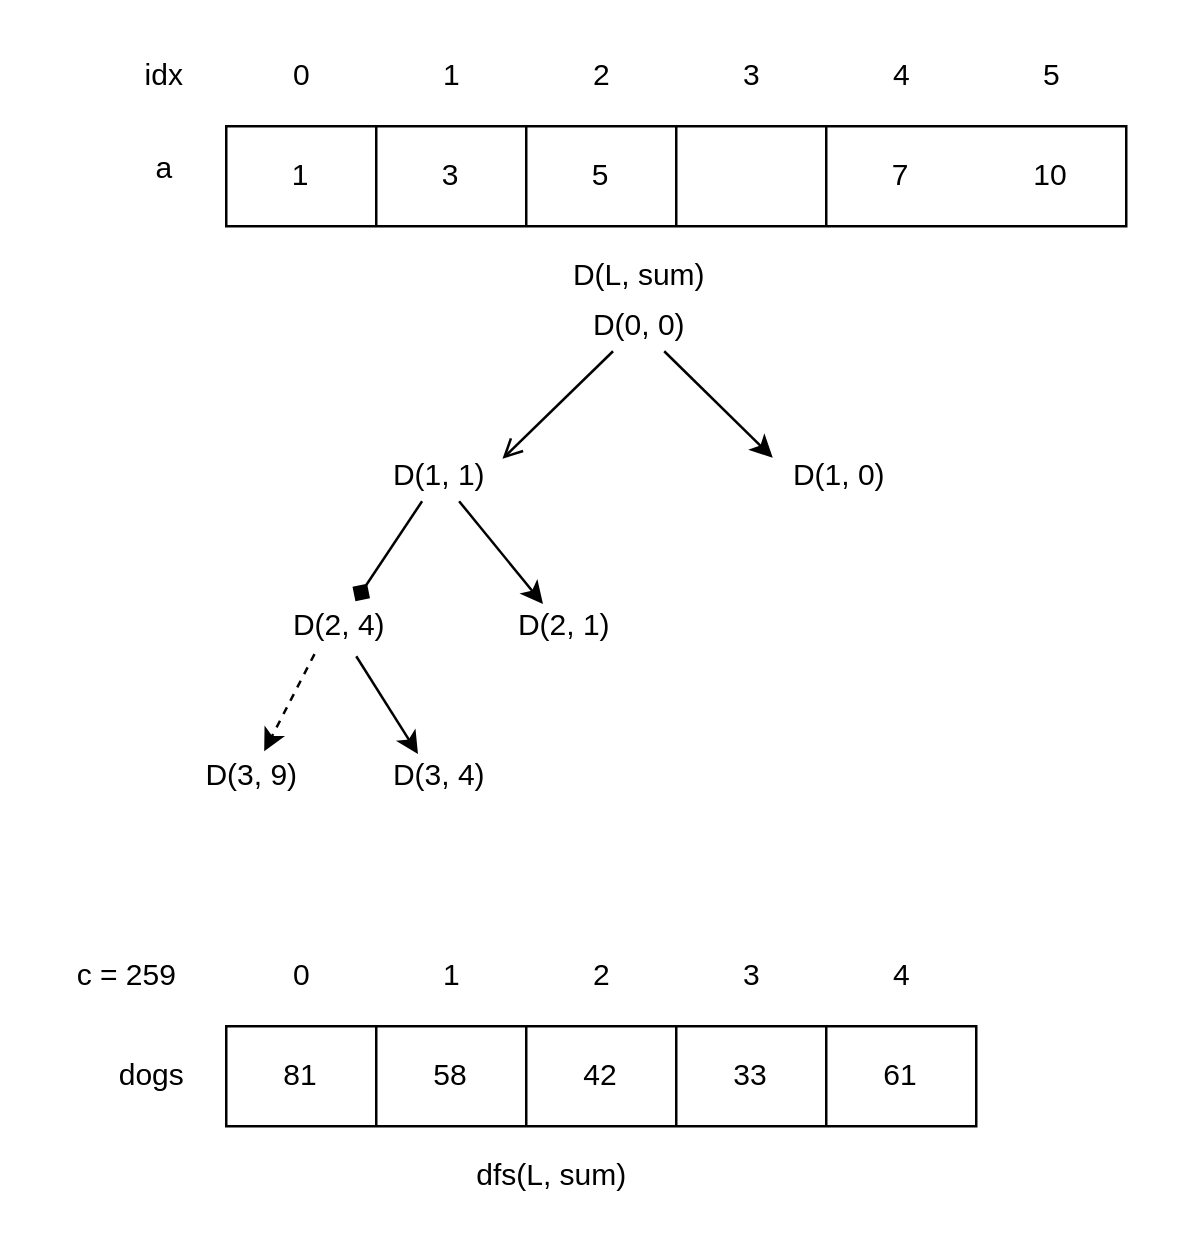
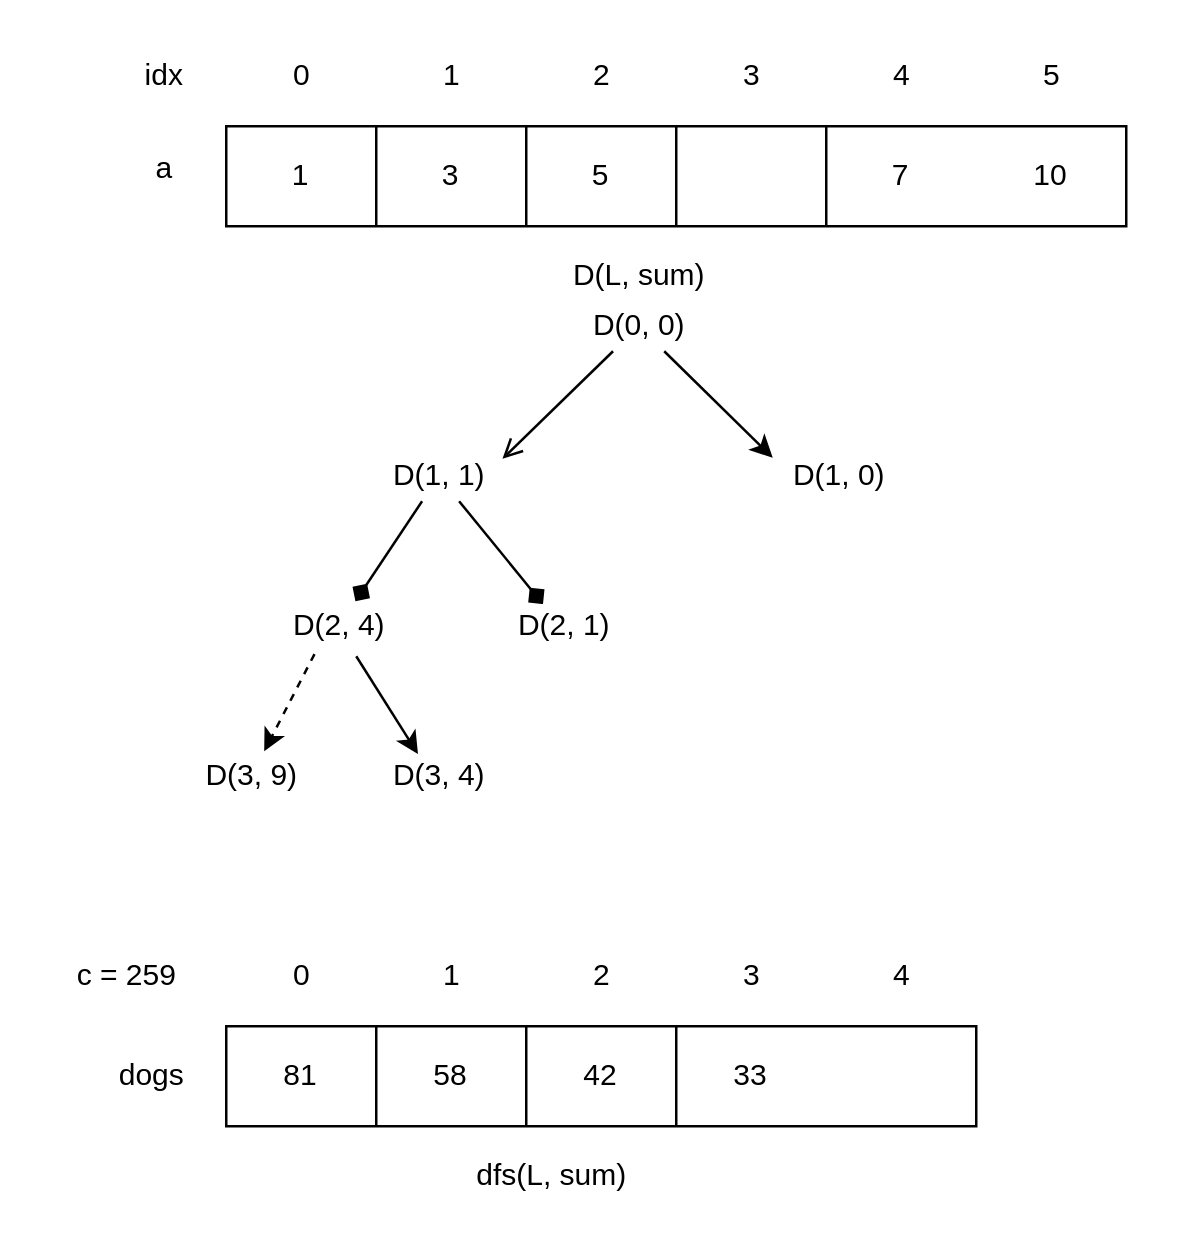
- <mxCell id="7" style="edgeStyle=none;rounded=0;orthogonalLoop=1;jettySize=auto;html=1;entryX=0.334;entryY=0.057;entryDx=0;entryDy=0;entryPerimeter=0;strokeColor=#000000;" edge="1" parent="1" source="8" target="26"><mxGeometry relative="1" as="geometry" /></mxCell>
+ <mxCell id="7" style="edgeStyle=none;rounded=0;orthogonalLoop=1;jettySize=auto;html=1;entryX=0.334;entryY=0.057;entryDx=0;entryDy=0;entryPerimeter=0;strokeColor=#000000;endArrow=diamond;" edge="1" parent="1" source="8" target="26"><mxGeometry relative="1" as="geometry" /></mxCell>
- <mxCell id="37" value="61" style="shape=partialRectangle;html=1;whiteSpace=wrap;connectable=0;overflow=hidden;fillColor=none;top=0;left=0;bottom=0;right=0;" vertex="1" parent="32"><mxGeometry x="240" width="60" height="40" as="geometry" /></mxCell>
